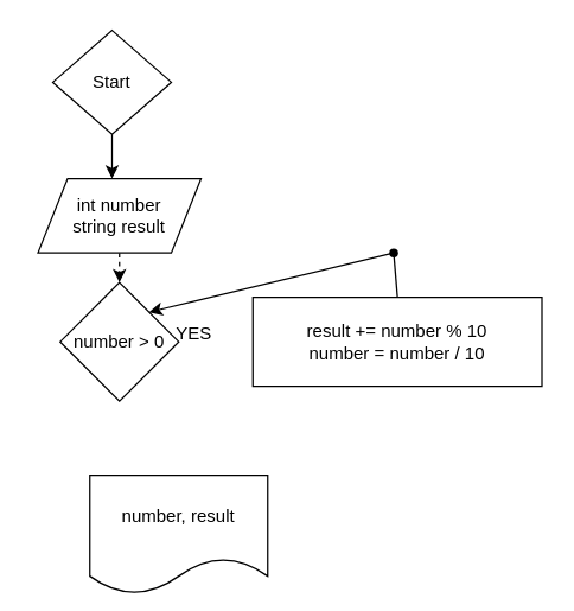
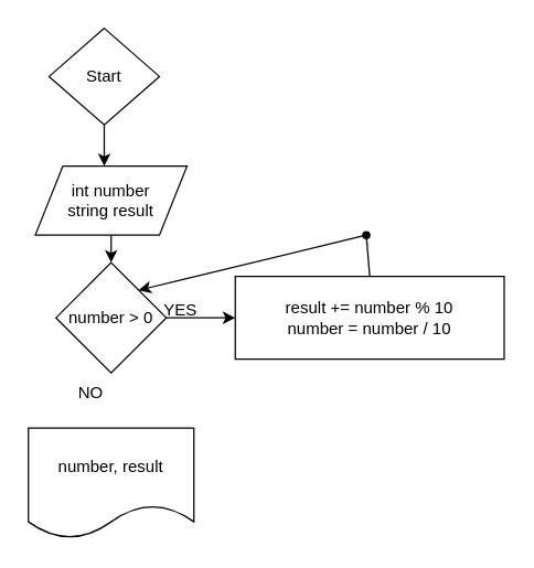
- <mxCell id="4" value="" style="edgeStyle=none;html=1;dashed=1;" edge="1" parent="1" source="5" target="7"><mxGeometry relative="1" as="geometry" /></mxCell>
+ <mxCell id="4" value="" style="edgeStyle=none;html=1;" edge="1" parent="1" source="5" target="7"><mxGeometry relative="1" as="geometry" /></mxCell>
+ <mxCell id="6" value="" style="edgeStyle=none;html=1;" edge="1" parent="1" source="7" target="8"><mxGeometry relative="1" as="geometry" /></mxCell>
+ <mxCell id="11" value="NO" style="text;html=1;align=center;verticalAlign=middle;resizable=0;points=[];autosize=1;strokeColor=none;fillColor=none;" vertex="1" parent="1"><mxGeometry x="45" y="270" width="40" height="30" as="geometry" /></mxCell>
- <mxCell id="10" value="number, result" style="shape=document;whiteSpace=wrap;html=1;boundedLbl=1;" vertex="1" parent="1"><mxGeometry x="60" y="320" width="120" height="80" as="geometry" /></mxCell>
+ <mxCell id="10" value="number, result" style="shape=document;whiteSpace=wrap;html=1;boundedLbl=1;" vertex="1" parent="1"><mxGeometry x="20" y="310" width="120" height="80" as="geometry" /></mxCell>
